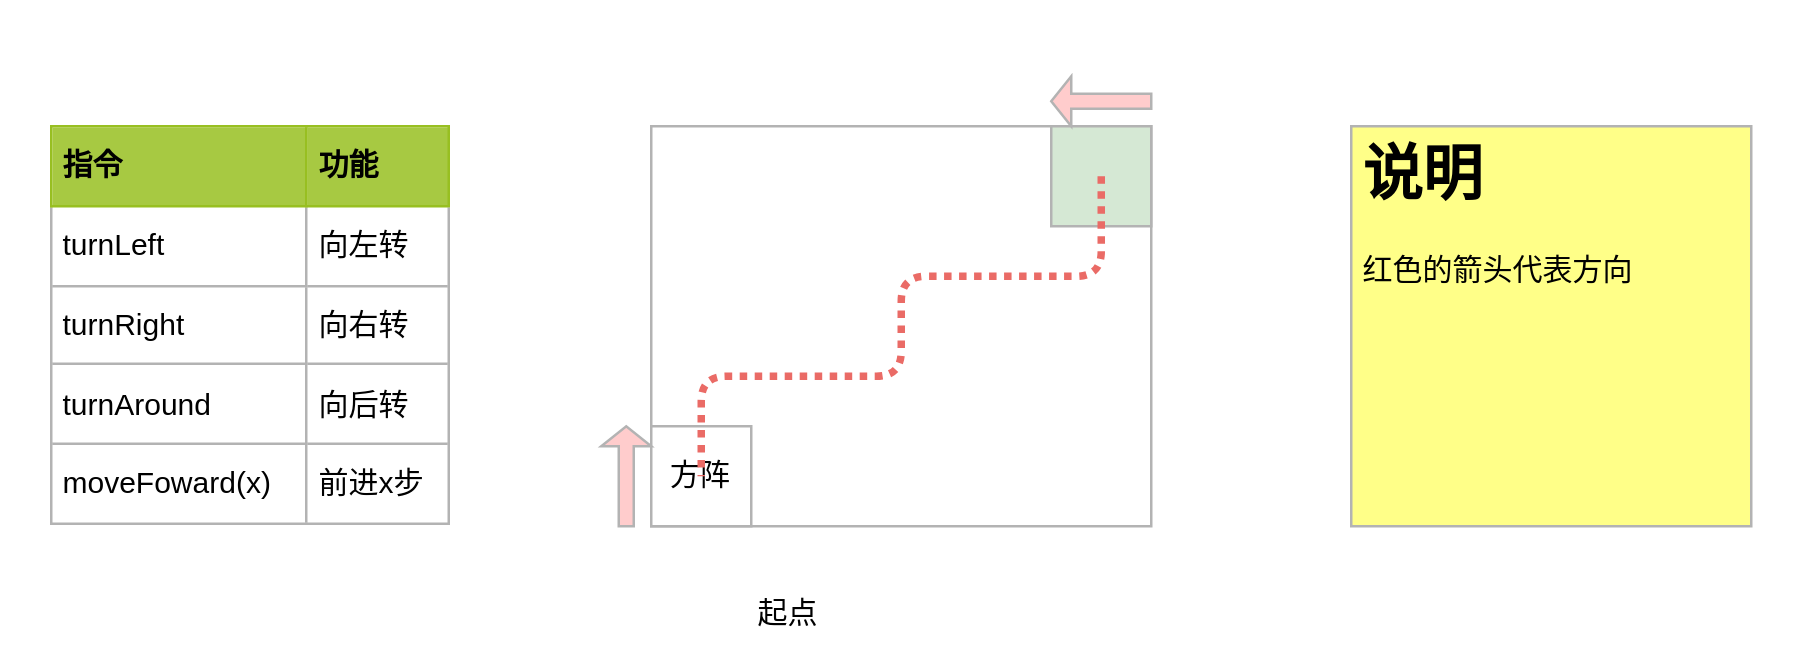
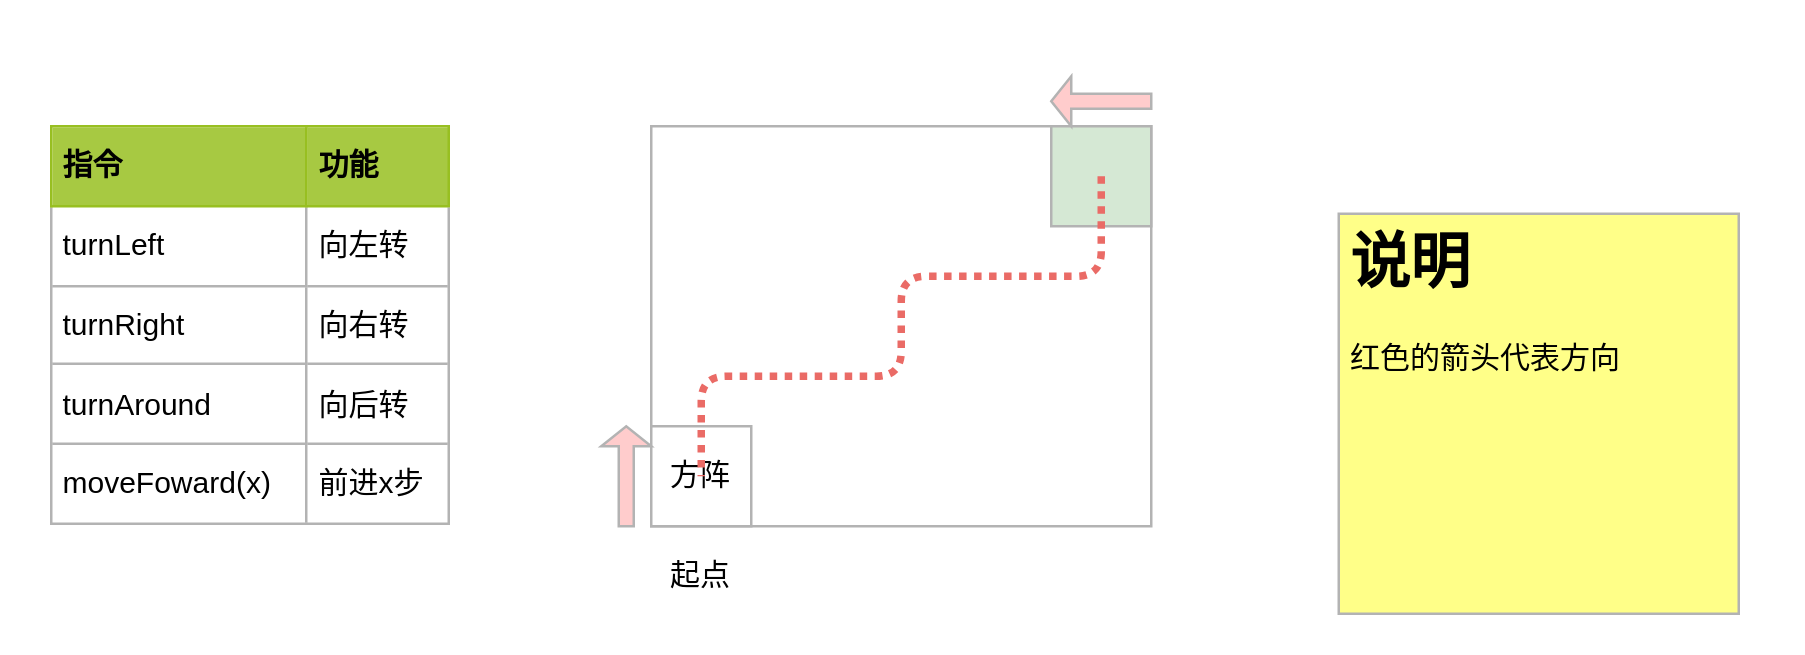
- <mxCell id="10" value="&lt;h1&gt;说明&lt;/h1&gt;&lt;p&gt;红色的箭头代表方向&lt;/p&gt;" style="text;html=1;strokeColor=#B3B3B3;fillColor=#ffff88;spacing=5;spacingTop=-20;whiteSpace=wrap;overflow=hidden;rounded=0;shadow=0;glass=0;comic=0;" vertex="1" parent="1"><mxGeometry x="540" y="50" width="160" height="160" as="geometry" /></mxCell>
+ <mxCell id="10" value="&lt;h1&gt;说明&lt;/h1&gt;&lt;p&gt;红色的箭头代表方向&lt;/p&gt;" style="text;html=1;strokeColor=#B3B3B3;fillColor=#ffff88;spacing=5;spacingTop=-20;whiteSpace=wrap;overflow=hidden;rounded=0;shadow=0;glass=0;comic=0;" vertex="1" parent="1"><mxGeometry x="535" y="85" width="160" height="160" as="geometry" /></mxCell>
- <mxCell id="9" value="起点" style="text;html=1;strokeColor=none;fillColor=none;align=center;verticalAlign=middle;whiteSpace=wrap;rounded=0;shadow=0;glass=0;comic=0;" vertex="1" parent="1"><mxGeometry x="295" y="235" width="40" height="20" as="geometry" /></mxCell>
+ <mxCell id="9" value="起点" style="text;html=1;strokeColor=none;fillColor=none;align=center;verticalAlign=middle;whiteSpace=wrap;rounded=0;shadow=0;glass=0;comic=0;" vertex="1" parent="1"><mxGeometry x="260" y="220" width="40" height="20" as="geometry" /></mxCell>
